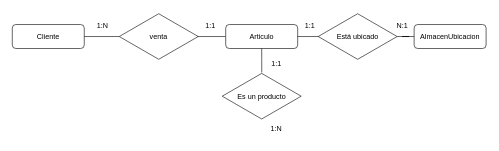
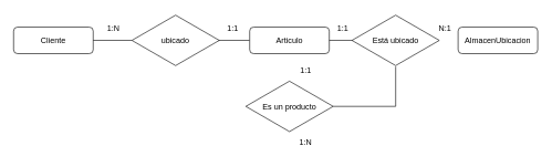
- <mxCell id="9" value="venta" style="html=1;whiteSpace=wrap;aspect=fixed;shape=isoRectangle;" vertex="1" parent="1"><mxGeometry x="198.33" y="20.5" width="131.67" height="79" as="geometry" /></mxCell>
+ <mxCell id="9" value="ubicado" style="html=1;whiteSpace=wrap;aspect=fixed;shape=isoRectangle;" vertex="1" parent="1"><mxGeometry x="198.33" y="20.5" width="131.67" height="79" as="geometry" /></mxCell>
- <mxCell id="11" style="edgeStyle=orthogonalEdgeStyle;rounded=0;orthogonalLoop=1;jettySize=auto;html=1;entryX=0;entryY=0.5;entryDx=0;entryDy=0;endArrow=none;endFill=0;" edge="1" parent="1" source="12" target="5"><mxGeometry relative="1" as="geometry" /></mxCell>
- <mxCell id="6" style="edgeStyle=orthogonalEdgeStyle;rounded=0;orthogonalLoop=1;jettySize=auto;html=1;entryX=0.5;entryY=1;entryDx=0;entryDy=0;endArrow=none;endFill=0;" edge="1" parent="1" source="7" target="3"><mxGeometry relative="1" as="geometry" /></mxCell>
+ <mxCell id="6" style="edgeStyle=orthogonalEdgeStyle;rounded=0;orthogonalLoop=1;jettySize=auto;html=1;endArrow=none;endFill=0;" edge="1" parent="1" source="7" target="12"><mxGeometry relative="1" as="geometry" /></mxCell>
